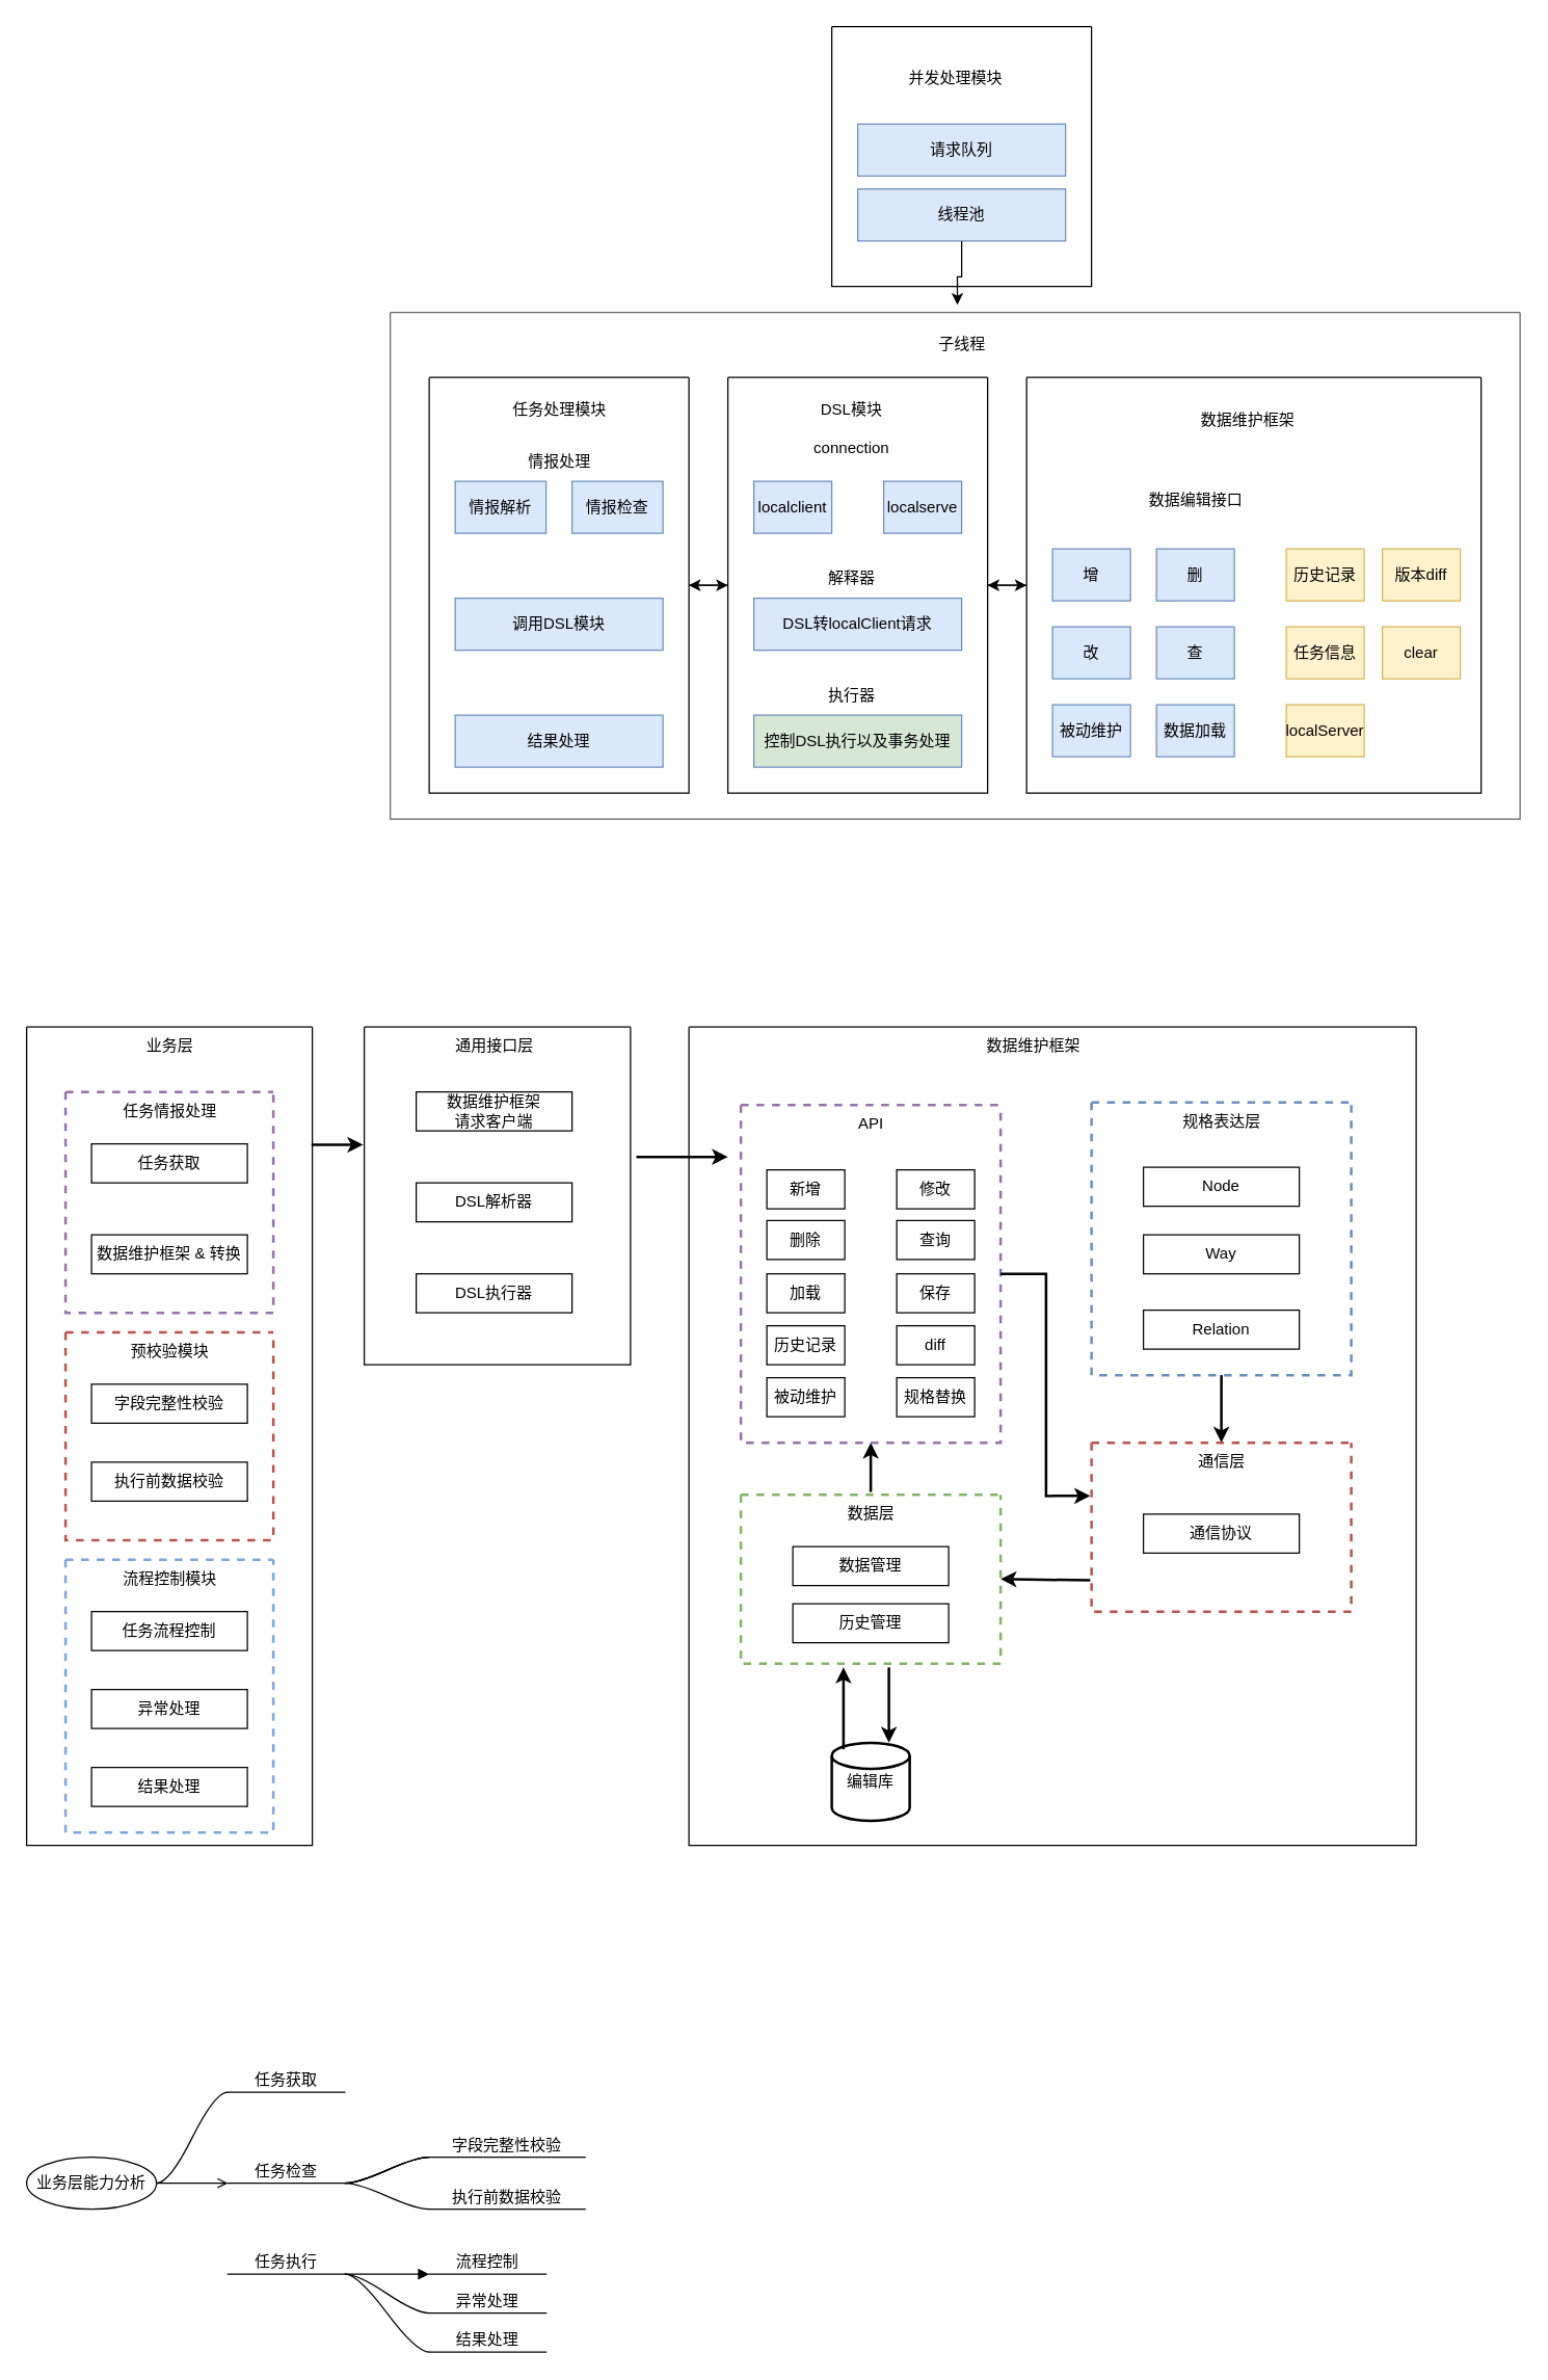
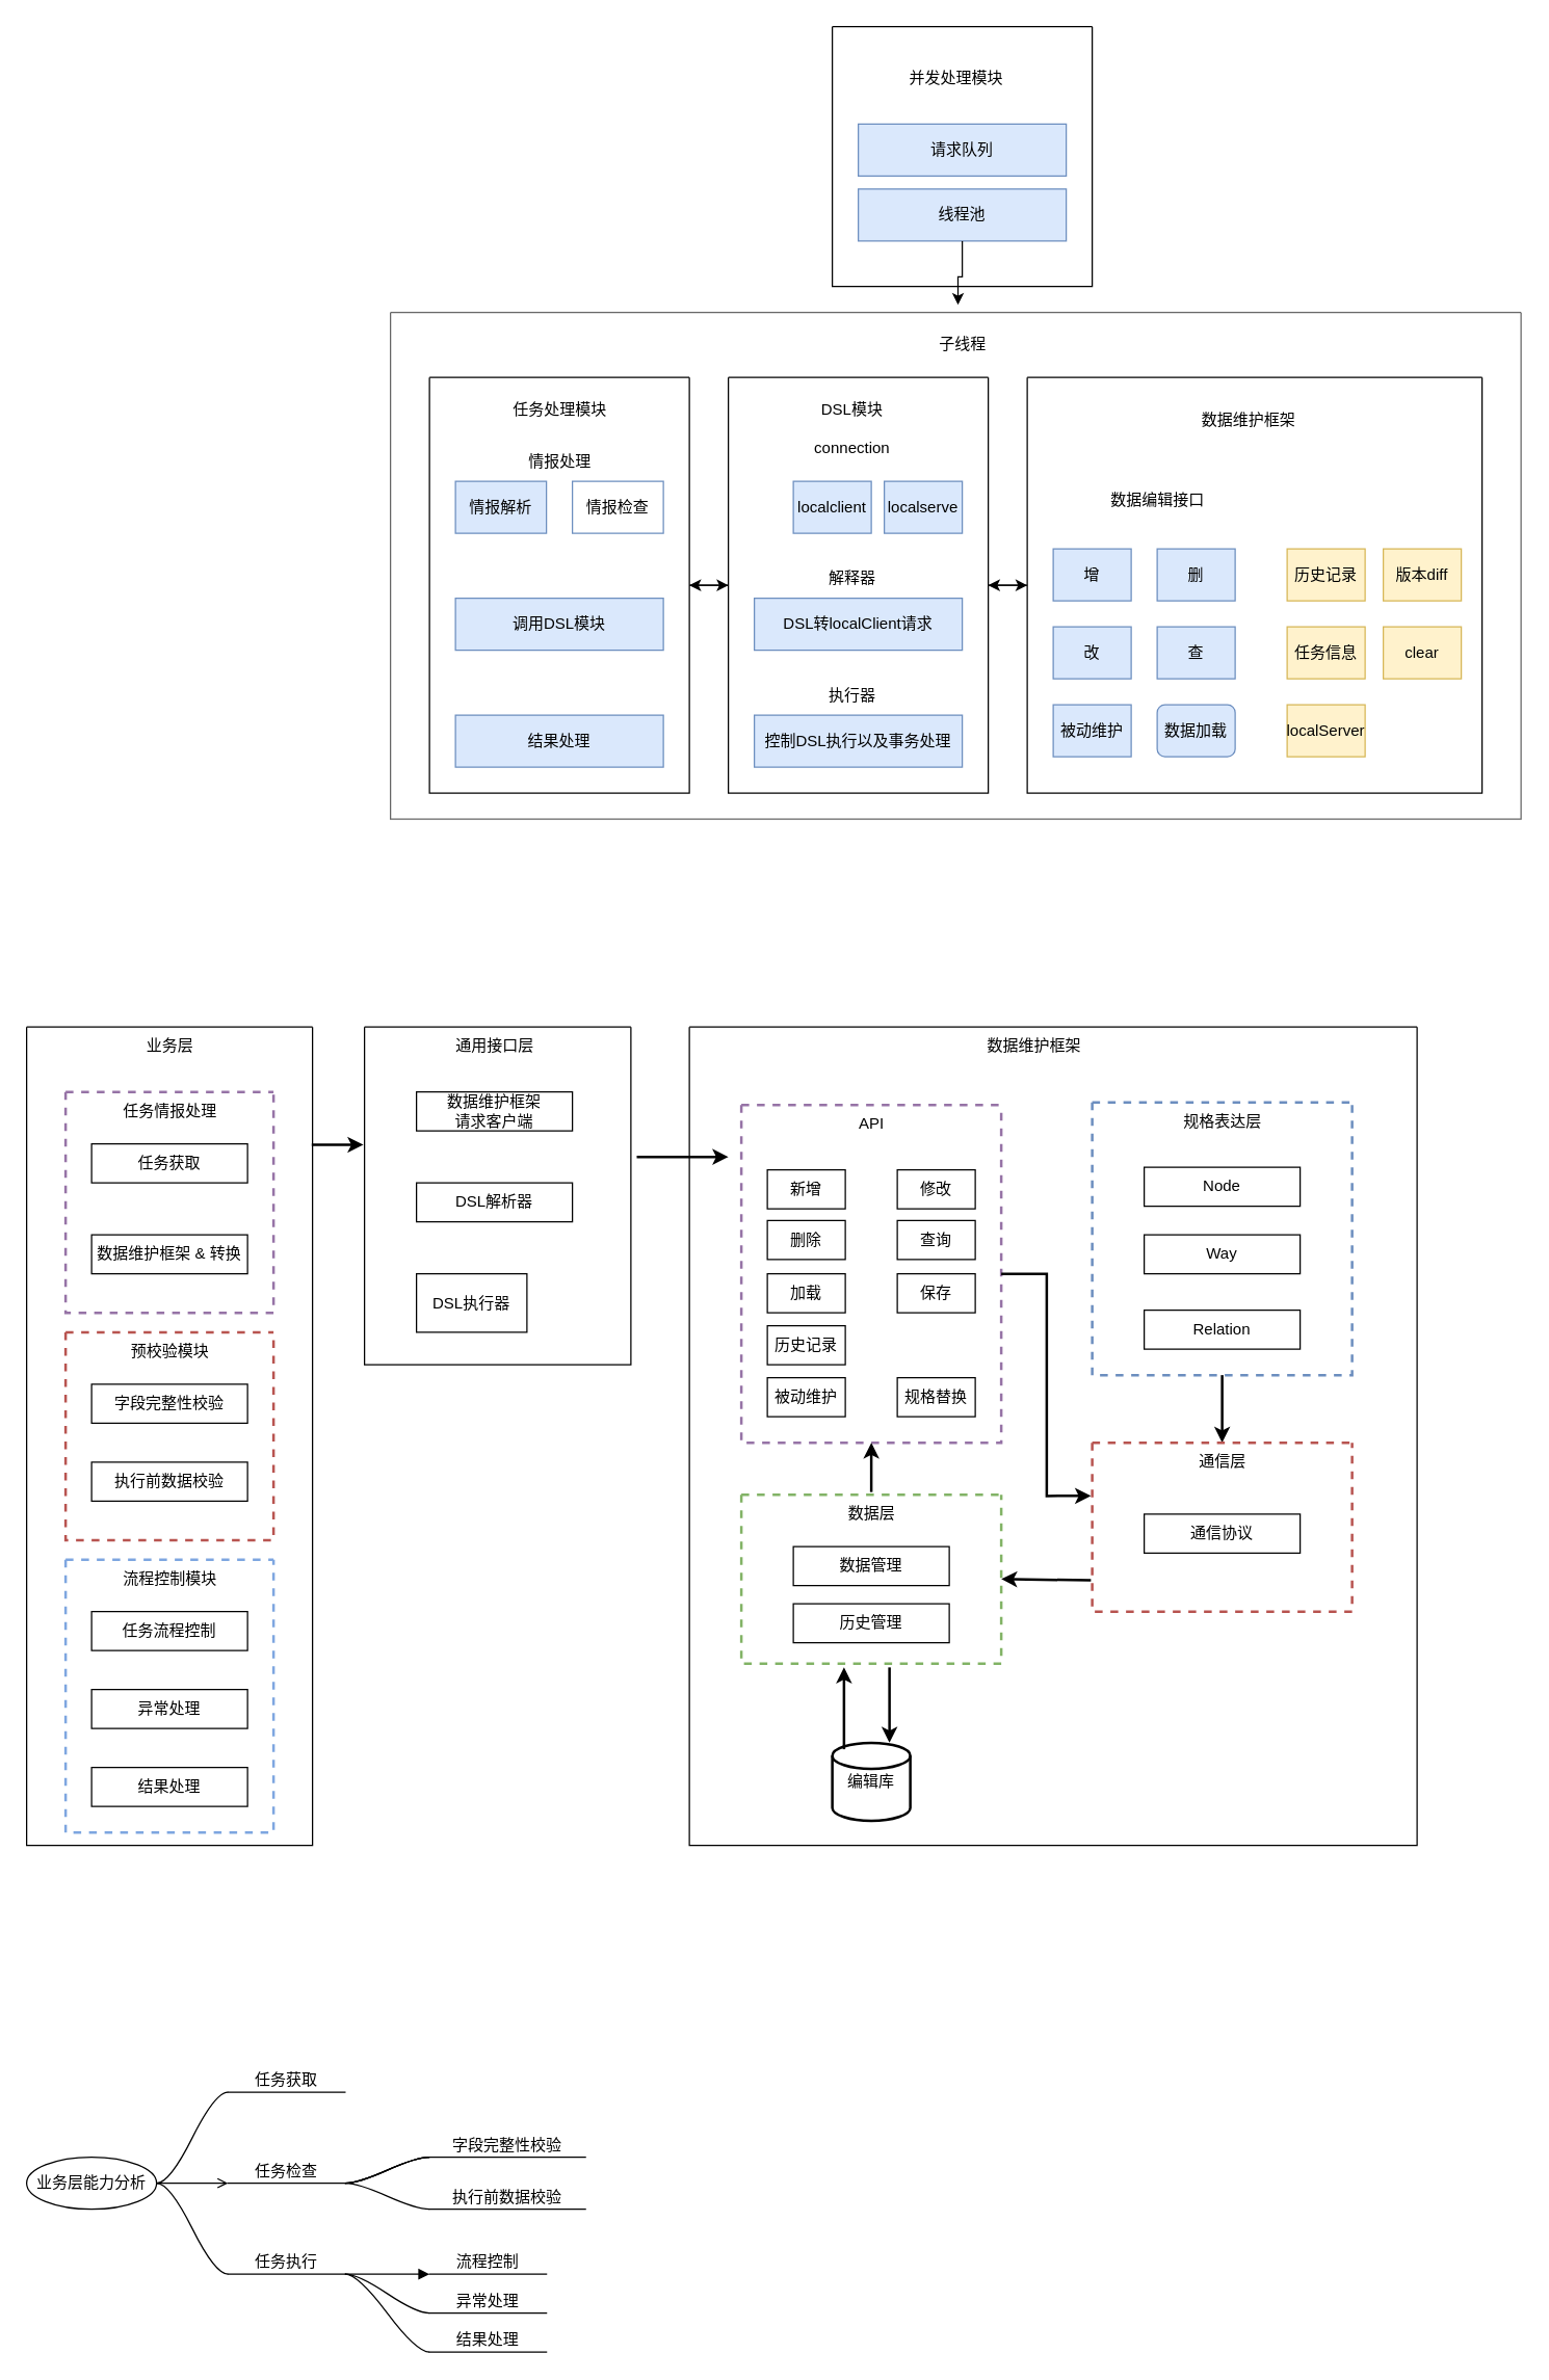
- <mxCell id="13" value="数据编辑接口" style="text;html=1;align=center;verticalAlign=middle;resizable=0;points=[];autosize=1;strokeColor=none;fillColor=none;" parent="5" vertex="1"><mxGeometry x="80" y="80" width="100" height="30" as="geometry" /></mxCell>
+ <mxCell id="13" value="数据编辑接口" style="text;html=1;align=center;verticalAlign=middle;resizable=0;points=[];autosize=1;strokeColor=none;fillColor=none;" parent="5" vertex="1"><mxGeometry x="50" y="80" width="100" height="30" as="geometry" /></mxCell>
- <mxCell id="36" value="情报检查" style="whiteSpace=wrap;html=1;fillColor=#dae8fc;strokeColor=#6c8ebf;" parent="31" vertex="1"><mxGeometry x="110" y="80" width="70" height="40" as="geometry" /></mxCell>
+ <mxCell id="36" value="情报检查" style="whiteSpace=wrap;html=1;fillColor=#ffffff;strokeColor=#6c8ebf;" parent="31" vertex="1"><mxGeometry x="110" y="80" width="70" height="40" as="geometry" /></mxCell>
- <mxCell id="23" value="localclient" style="whiteSpace=wrap;html=1;fillColor=#dae8fc;strokeColor=#6c8ebf;" parent="21" vertex="1"><mxGeometry x="20" y="80" width="60" height="40" as="geometry" /></mxCell>
+ <mxCell id="23" value="localclient" style="whiteSpace=wrap;html=1;fillColor=#dae8fc;strokeColor=#6c8ebf;" parent="21" vertex="1"><mxGeometry x="50" y="80" width="60" height="40" as="geometry" /></mxCell>
- <mxCell id="12" value="数据加载" style="whiteSpace=wrap;html=1;fillColor=#dae8fc;strokeColor=#6c8ebf;" parent="5" vertex="1"><mxGeometry x="100" y="252" width="60" height="40" as="geometry" /></mxCell>
+ <mxCell id="12" value="数据加载" style="whiteSpace=wrap;html=1;fillColor=#dae8fc;strokeColor=#6c8ebf;rounded=1;" parent="5" vertex="1"><mxGeometry x="100" y="252" width="60" height="40" as="geometry" /></mxCell>
- <mxCell id="29" value="控制DSL执行以及事务处理" style="whiteSpace=wrap;html=1;fillColor=#d5e8d4;strokeColor=#6c8ebf;" parent="21" vertex="1"><mxGeometry x="20" y="260" width="160" height="40" as="geometry" /></mxCell>
+ <mxCell id="29" value="控制DSL执行以及事务处理" style="whiteSpace=wrap;html=1;fillColor=#dae8fc;strokeColor=#6c8ebf;" parent="21" vertex="1"><mxGeometry x="20" y="260" width="160" height="40" as="geometry" /></mxCell>
- <mxCell id="80" value="DSL执行器" style="rounded=0;whiteSpace=wrap;html=1;" parent="76" vertex="1"><mxGeometry x="40" y="190" width="120" height="30" as="geometry" /></mxCell>
+ <mxCell id="80" value="DSL执行器" style="rounded=0;whiteSpace=wrap;html=1;" parent="76" vertex="1"><mxGeometry x="40" y="190" width="85" height="45" as="geometry" /></mxCell>
- <mxCell id="74" value="diff" style="rounded=0;whiteSpace=wrap;html=1;" parent="72" vertex="1"><mxGeometry x="160" y="230" width="60" height="30" as="geometry" /></mxCell>
+ <mxCell id="99" style="edgeStyle=entityRelationEdgeStyle;rounded=0;orthogonalLoop=1;jettySize=auto;html=1;startArrow=none;endArrow=none;segment=10;curved=1;sourcePerimeterSpacing=0;targetPerimeterSpacing=0;entryX=0;entryY=1;entryDx=0;entryDy=0;" edge="1" parent="1" source="100" target="111"><mxGeometry relative="1" as="geometry" /></mxCell>
